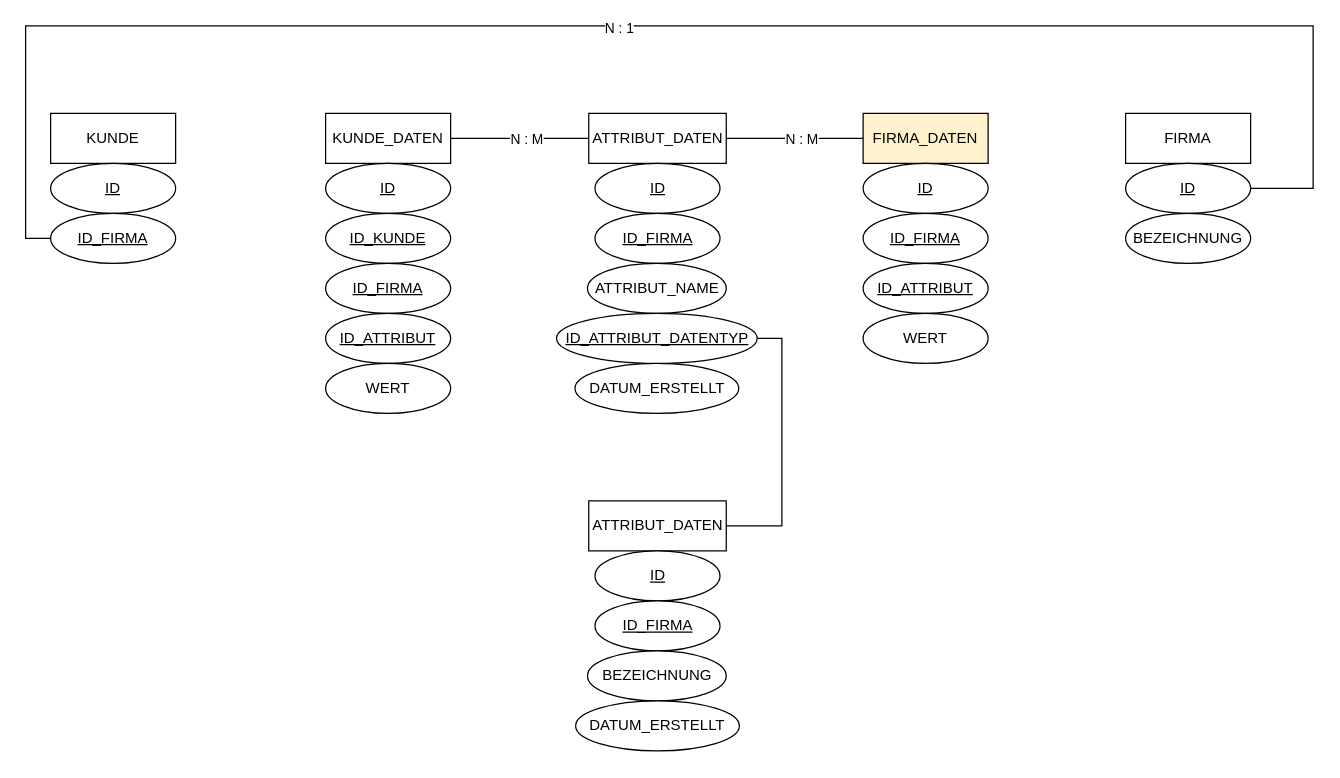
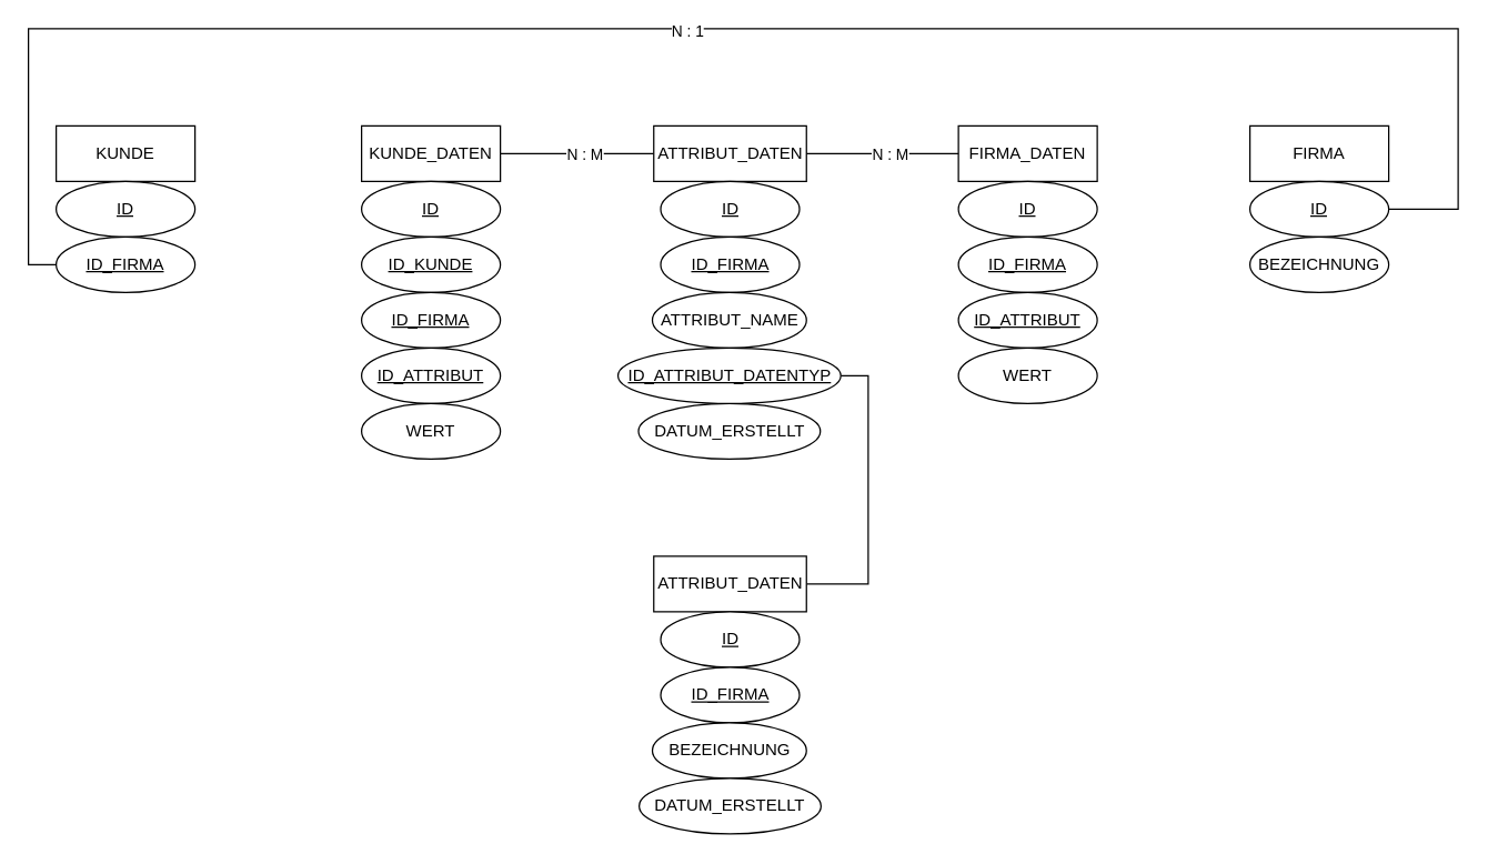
- <mxCell id="25" value="FIRMA_DATEN" style="whiteSpace=wrap;html=1;align=center;fillColor=#fff2cc;" vertex="1" parent="1"><mxGeometry x="690" y="90" width="100" height="40" as="geometry" /></mxCell>
+ <mxCell id="25" value="FIRMA_DATEN" style="whiteSpace=wrap;html=1;align=center;" vertex="1" parent="1"><mxGeometry x="690" y="90" width="100" height="40" as="geometry" /></mxCell>
